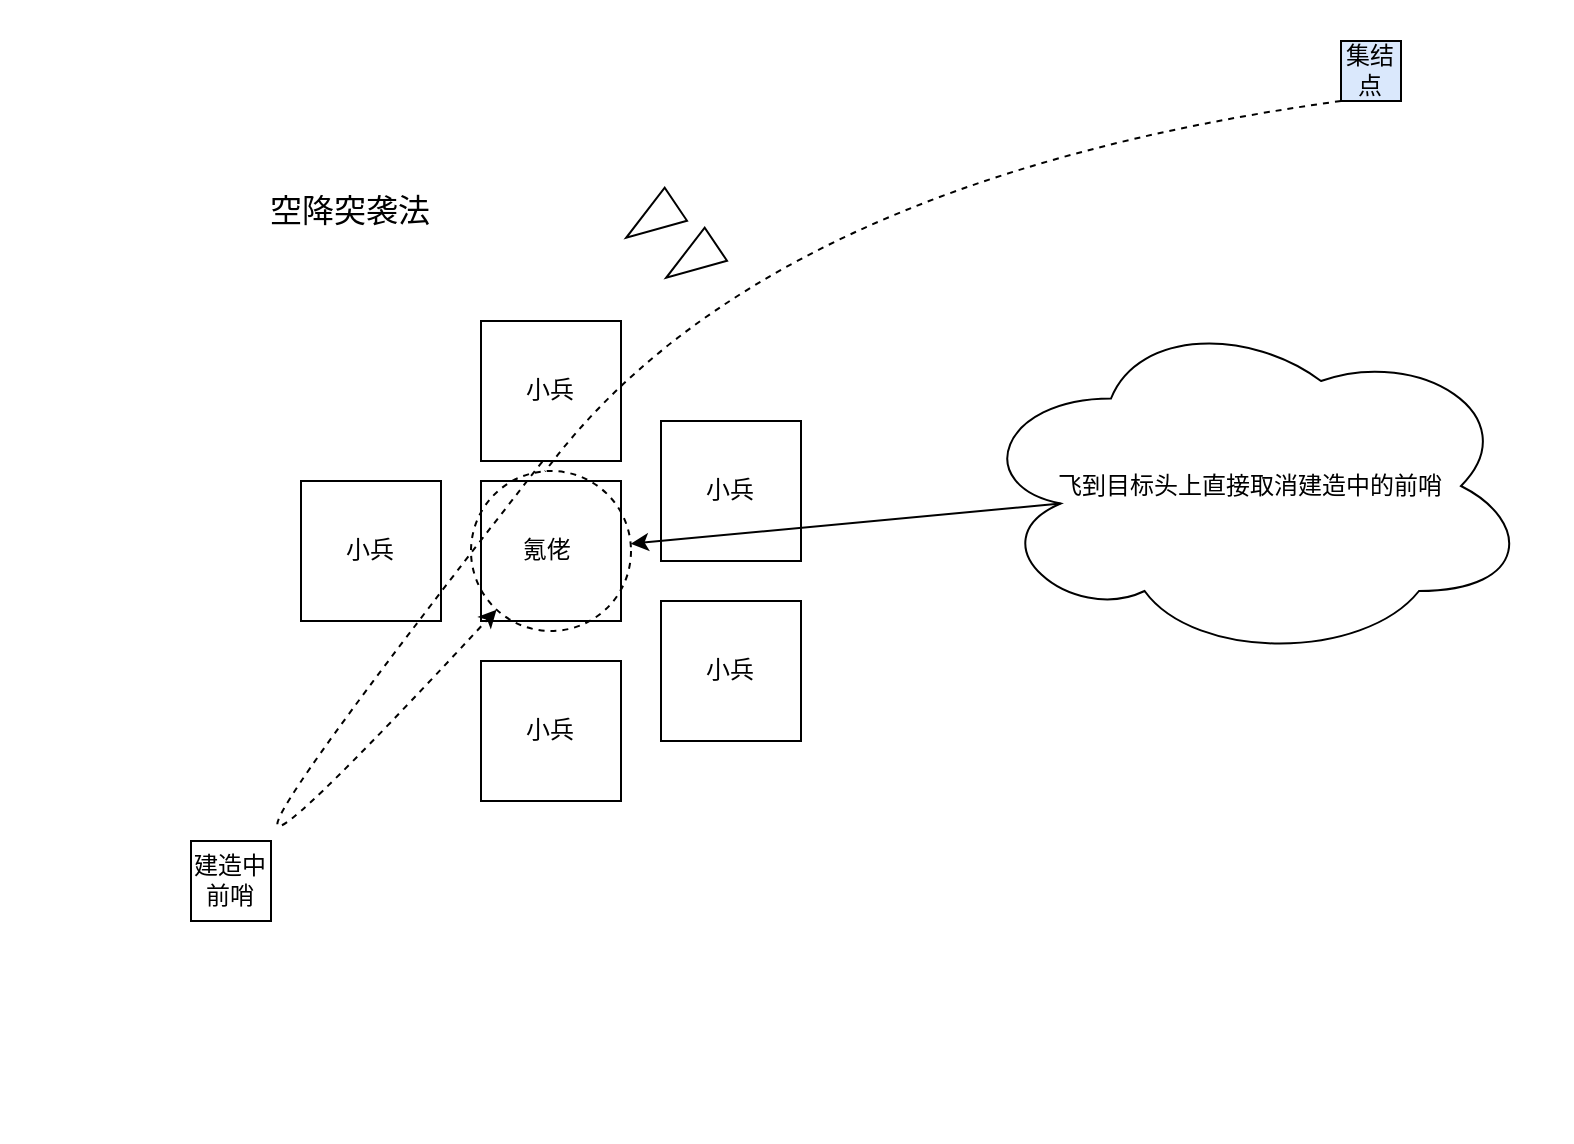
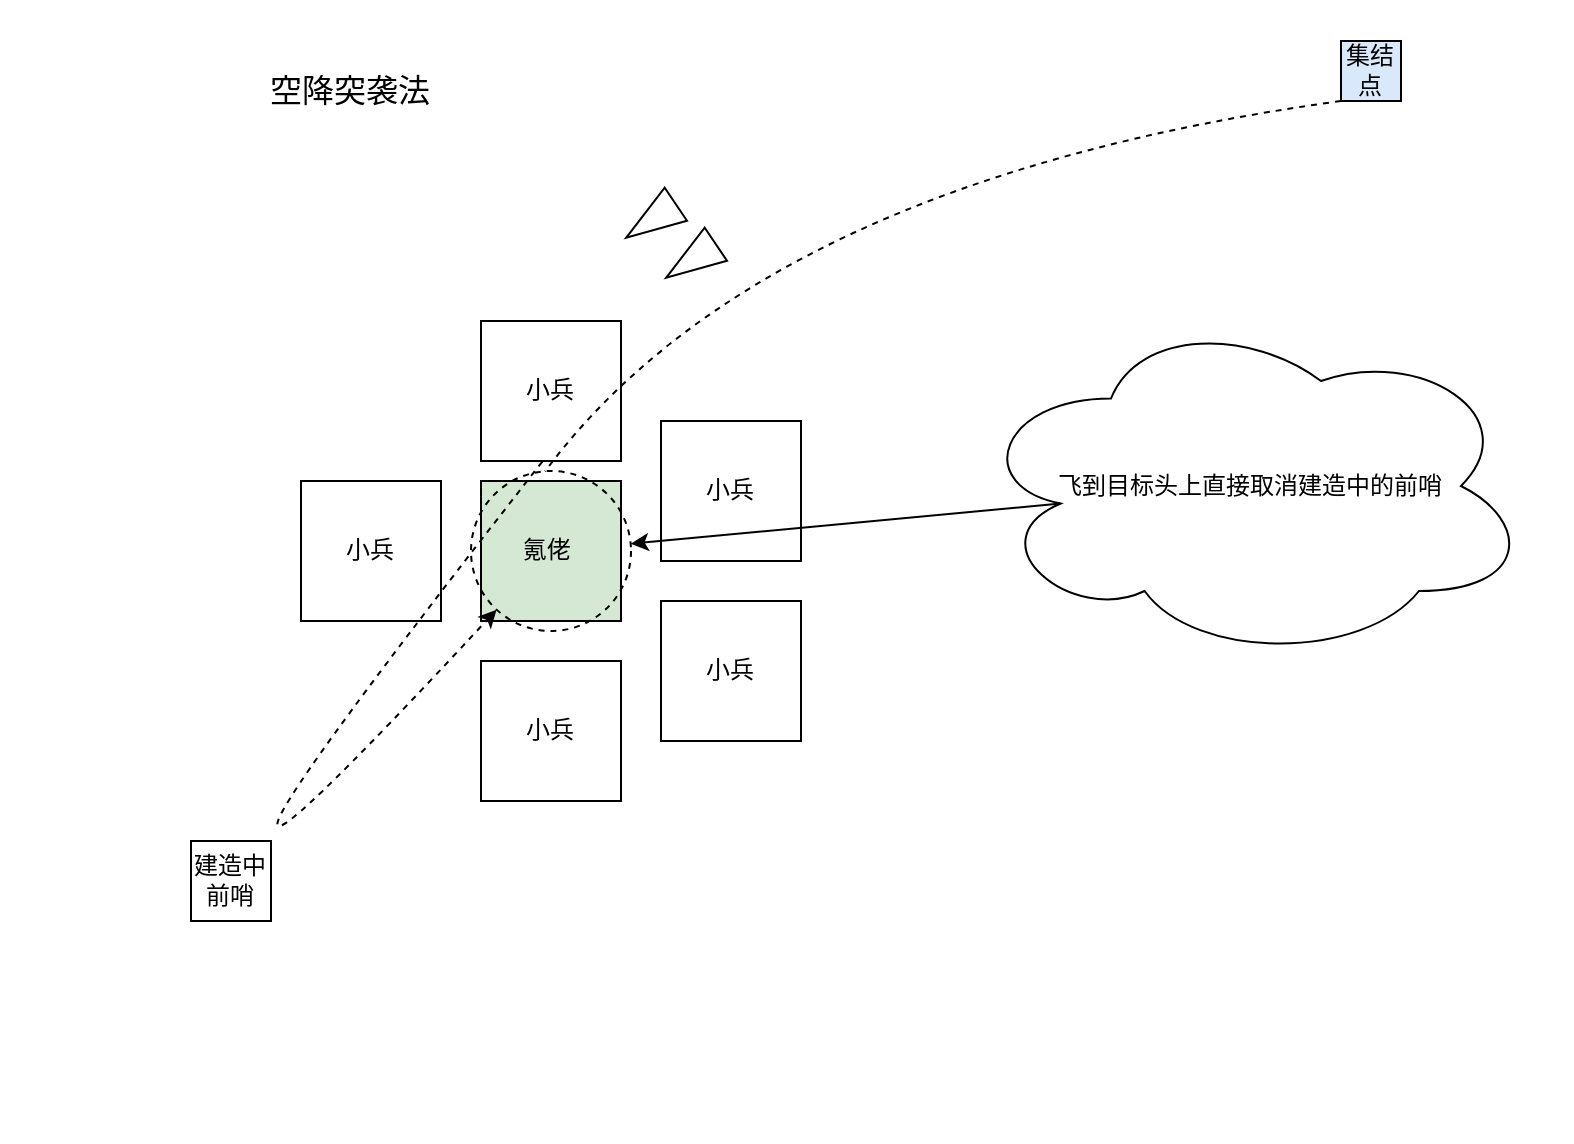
- <mxCell id="17" value="&lt;font style=&quot;font-size: 16px&quot;&gt;空降突袭法&lt;/font&gt;" style="text;html=1;strokeColor=none;fillColor=none;align=center;verticalAlign=middle;whiteSpace=wrap;rounded=0;" vertex="1" parent="1"><mxGeometry x="90" y="90" width="170" height="30" as="geometry" /></mxCell>
+ <mxCell id="17" value="&lt;font style=&quot;font-size: 16px&quot;&gt;空降突袭法&lt;/font&gt;" style="text;html=1;strokeColor=none;fillColor=none;align=center;verticalAlign=middle;whiteSpace=wrap;rounded=0;" vertex="1" parent="1"><mxGeometry x="90" y="30" width="170" height="30" as="geometry" /></mxCell>
- <mxCell id="2" value="氪佬&amp;nbsp;" style="whiteSpace=wrap;html=1;aspect=fixed;" vertex="1" parent="1"><mxGeometry x="240" y="240" width="70" height="70" as="geometry" /></mxCell>
+ <mxCell id="2" value="氪佬&amp;nbsp;" style="whiteSpace=wrap;html=1;aspect=fixed;fillColor=#d5e8d4;" vertex="1" parent="1"><mxGeometry x="240" y="240" width="70" height="70" as="geometry" /></mxCell>
